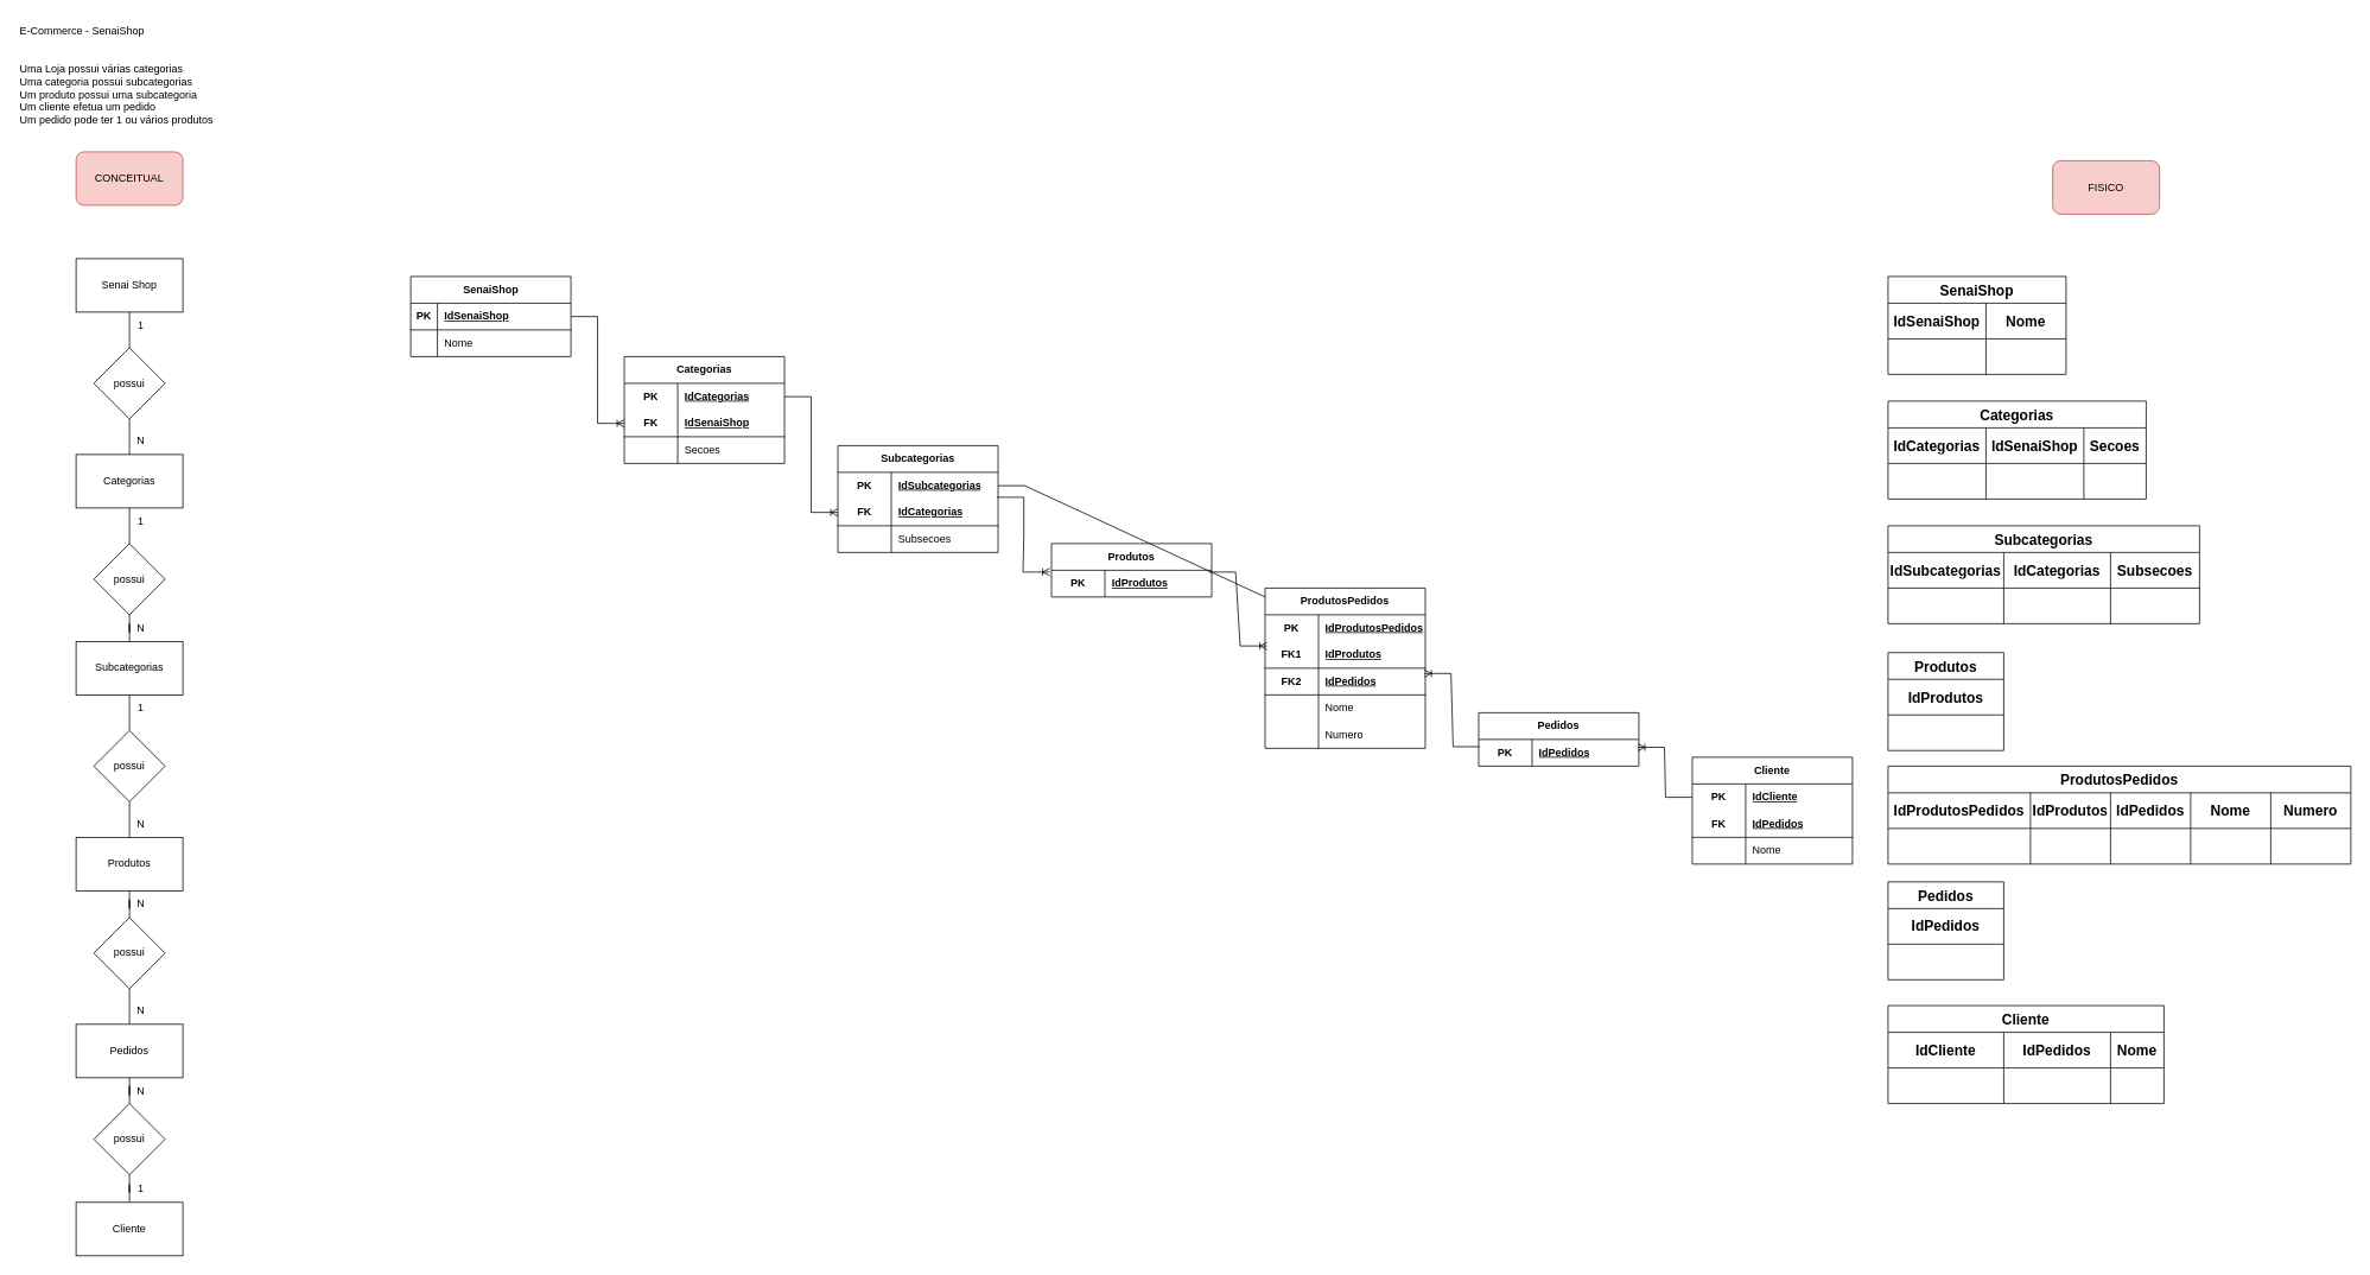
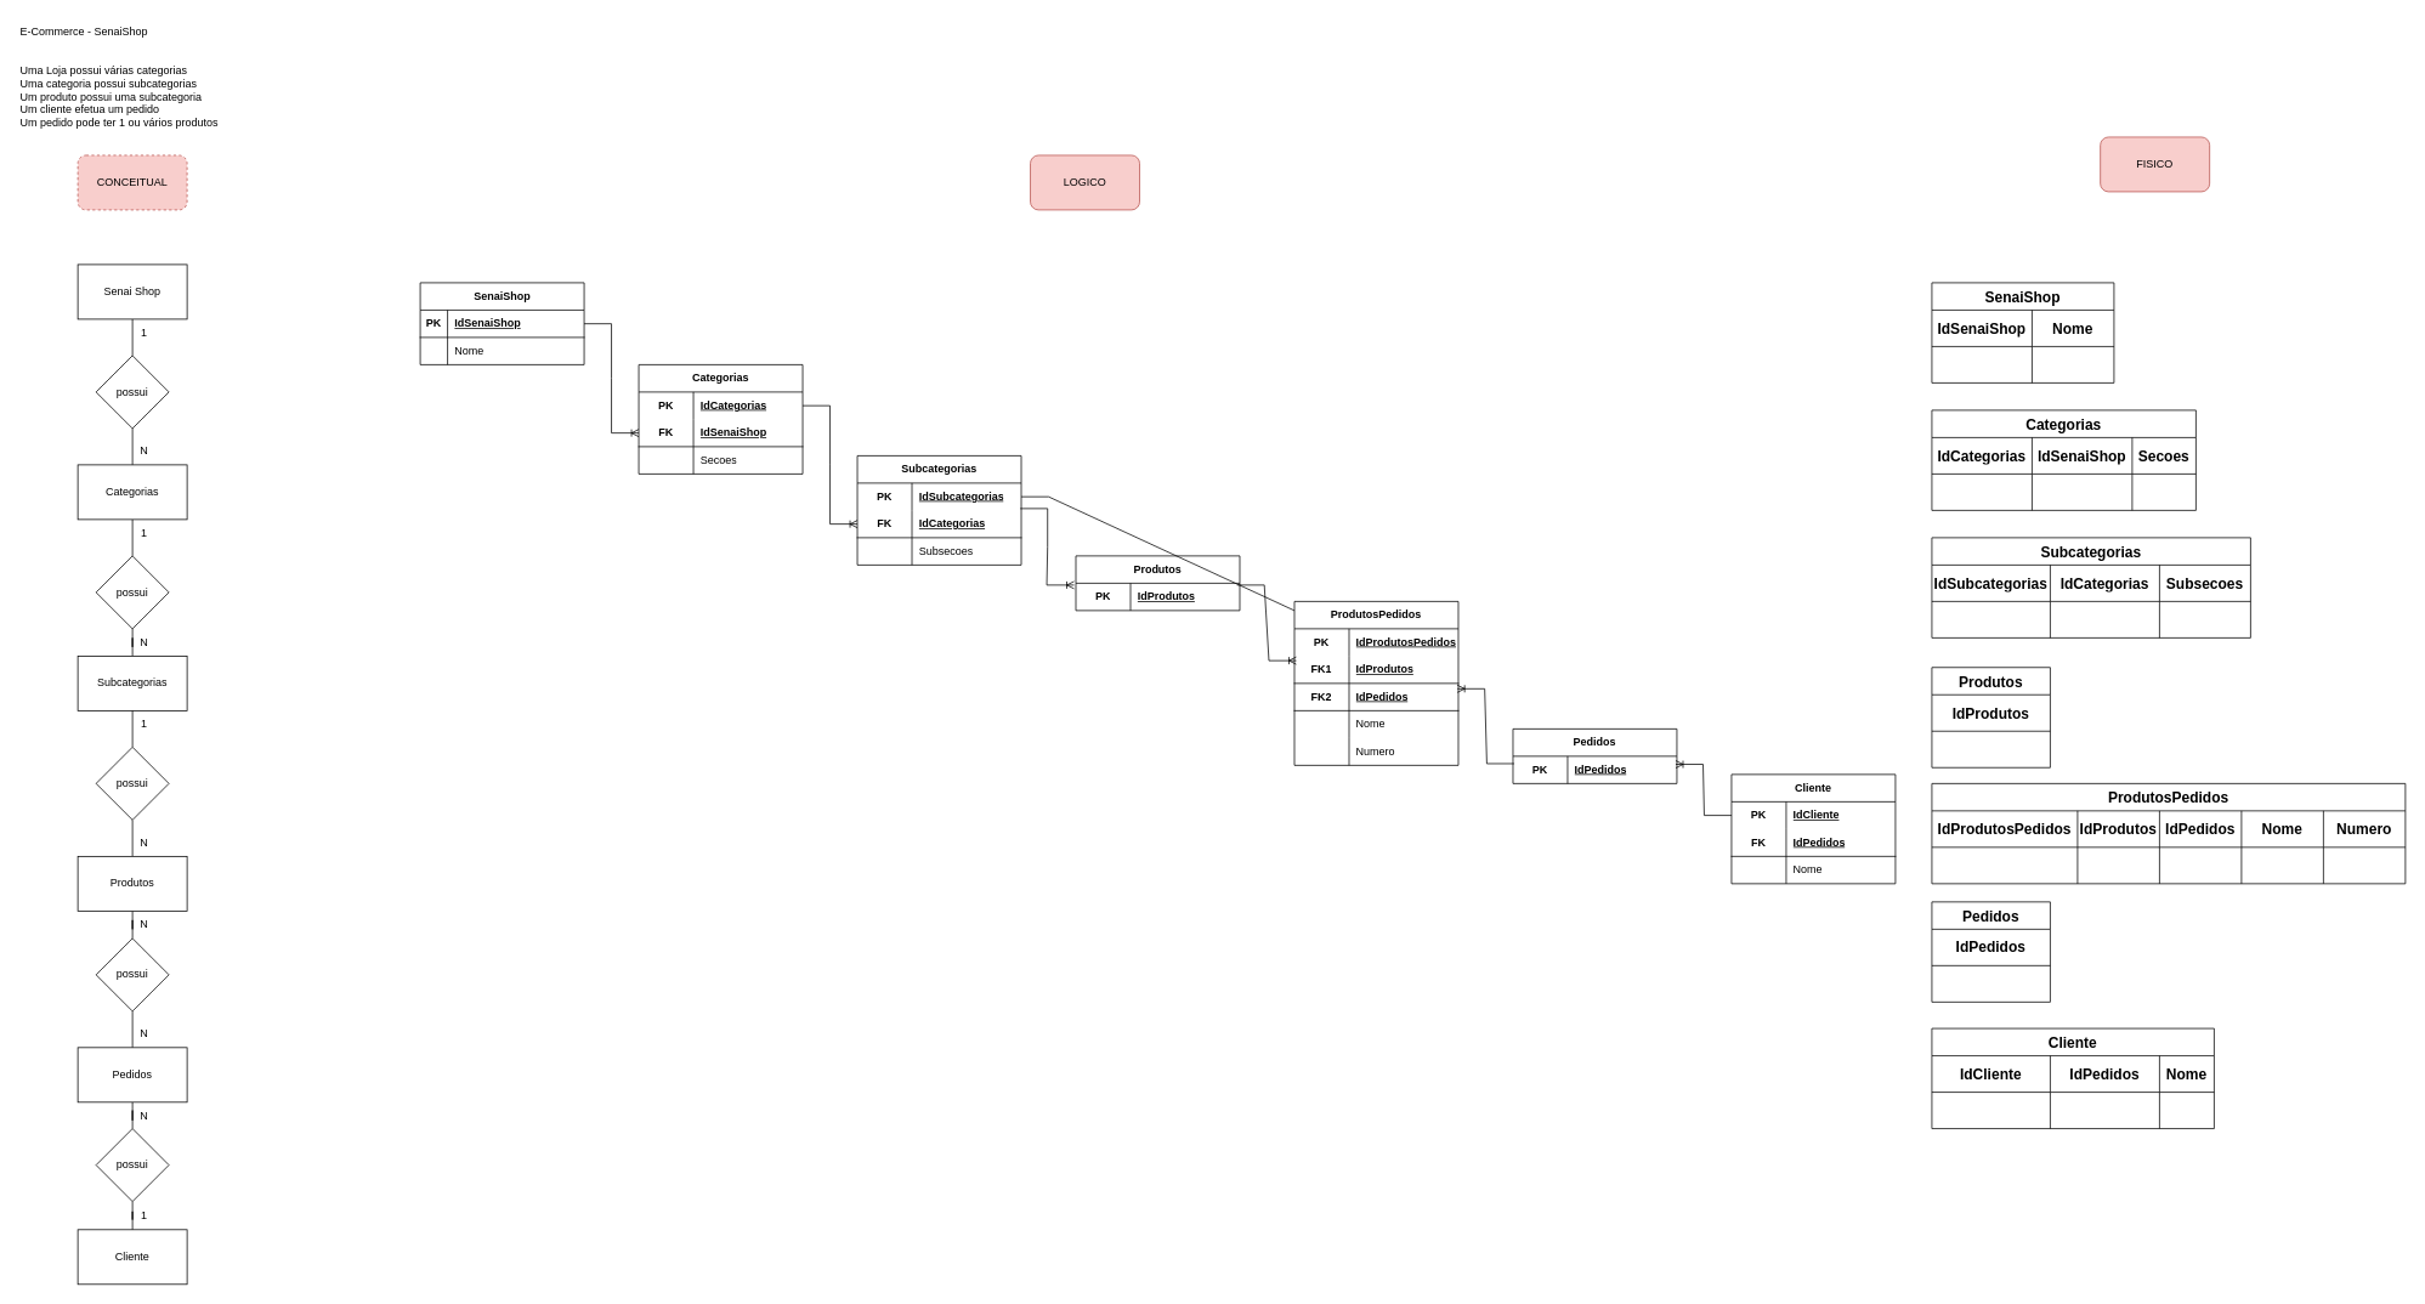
- <mxCell id="34" value="CONCEITUAL" style="rounded=1;whiteSpace=wrap;html=1;fillColor=#f8cecc;strokeColor=#b85450;" parent="1" vertex="1"><mxGeometry x="85" y="170" width="120" height="60" as="geometry" /></mxCell>
+ <mxCell id="34" value="CONCEITUAL" style="rounded=1;whiteSpace=wrap;html=1;fillColor=#f8cecc;strokeColor=#b85450;dashed=1;" parent="1" vertex="1"><mxGeometry x="85" y="170" width="120" height="60" as="geometry" /></mxCell>
+ <mxCell id="36" value="LOGICO" style="rounded=1;whiteSpace=wrap;html=1;fillColor=#f8cecc;strokeColor=#b85450;" parent="1" vertex="1"><mxGeometry x="1131" y="170" width="120" height="60" as="geometry" /></mxCell>
- <mxCell id="35" value="FISICO" style="rounded=1;whiteSpace=wrap;html=1;fillColor=#f8cecc;strokeColor=#b85450;" parent="1" vertex="1"><mxGeometry x="2306" y="180" width="120" height="60" as="geometry" /></mxCell>
+ <mxCell id="35" value="FISICO" style="rounded=1;whiteSpace=wrap;html=1;fillColor=#f8cecc;strokeColor=#b85450;" parent="1" vertex="1"><mxGeometry x="2306" y="150" width="120" height="60" as="geometry" /></mxCell>
